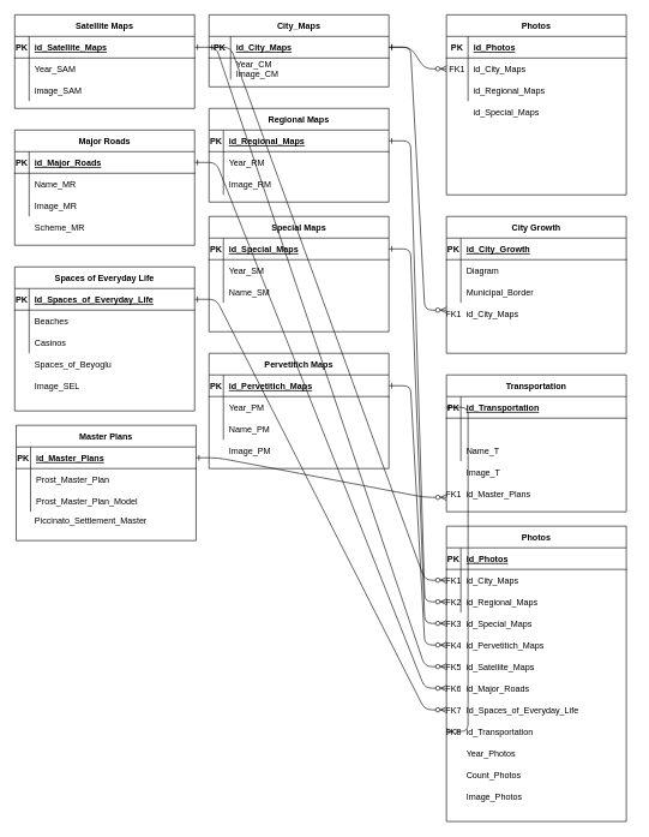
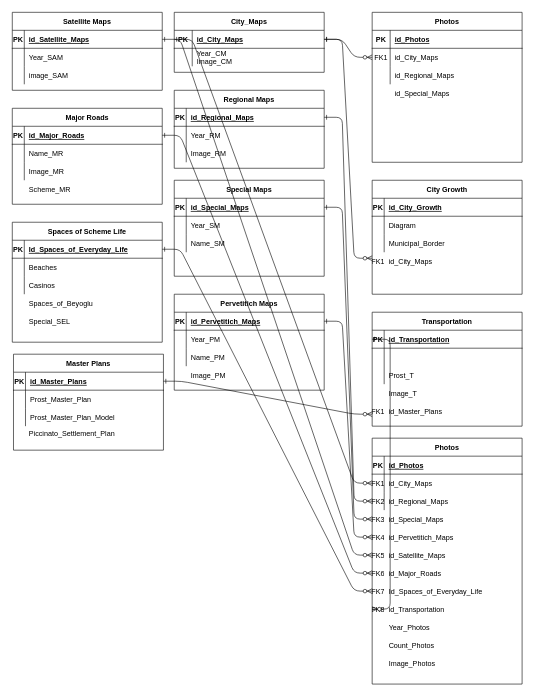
- <mxCell id="94" value="Spaces of Everyday Life" style="shape=table;startSize=30;container=1;collapsible=1;childLayout=tableLayout;fixedRows=1;rowLines=0;fontStyle=1;align=center;resizeLast=1;" vertex="1" parent="93"><mxGeometry width="250" height="200" as="geometry" /></mxCell>
+ <mxCell id="94" value="Spaces of Scheme Life" style="shape=table;startSize=30;container=1;collapsible=1;childLayout=tableLayout;fixedRows=1;rowLines=0;fontStyle=1;align=center;resizeLast=1;" vertex="1" parent="93"><mxGeometry width="250" height="200" as="geometry" /></mxCell>
- <mxCell id="105" value="Image_SEL" style="shape=partialRectangle;overflow=hidden;connectable=0;fillColor=none;top=0;left=0;bottom=0;right=0;align=left;spacingLeft=6;" vertex="1" parent="93"><mxGeometry x="20" y="150" width="230" height="30" as="geometry"><mxRectangle width="230" height="30" as="alternateBounds" /></mxGeometry></mxCell>
+ <mxCell id="105" value="Special_SEL" style="shape=partialRectangle;overflow=hidden;connectable=0;fillColor=none;top=0;left=0;bottom=0;right=0;align=left;spacingLeft=6;" vertex="1" parent="93"><mxGeometry x="20" y="150" width="230" height="30" as="geometry"><mxRectangle width="230" height="30" as="alternateBounds" /></mxGeometry></mxCell>
- <mxCell id="39" value="Name_T" style="shape=partialRectangle;overflow=hidden;connectable=0;fillColor=none;top=0;left=0;bottom=0;right=0;align=left;spacingLeft=6;" vertex="1" parent="37"><mxGeometry x="20" width="230" height="30" as="geometry"><mxRectangle width="230" height="30" as="alternateBounds" /></mxGeometry></mxCell>
+ <mxCell id="39" value="Prost_T" style="shape=partialRectangle;overflow=hidden;connectable=0;fillColor=none;top=0;left=0;bottom=0;right=0;align=left;spacingLeft=6;" vertex="1" parent="37"><mxGeometry x="20" width="230" height="30" as="geometry"><mxRectangle width="230" height="30" as="alternateBounds" /></mxGeometry></mxCell>
- <mxCell id="130" value="Piccinato_Settlement_Master" style="shape=partialRectangle;overflow=hidden;connectable=0;fillColor=none;top=0;left=0;bottom=0;right=0;align=left;spacingLeft=6;" vertex="1" parent="118"><mxGeometry x="20" y="120.003" width="230" height="25.263" as="geometry"><mxRectangle width="230" height="30" as="alternateBounds" /></mxGeometry></mxCell>
+ <mxCell id="130" value="Piccinato_Settlement_Plan" style="shape=partialRectangle;overflow=hidden;connectable=0;fillColor=none;top=0;left=0;bottom=0;right=0;align=left;spacingLeft=6;" vertex="1" parent="118"><mxGeometry x="20" y="120.003" width="230" height="25.263" as="geometry"><mxRectangle width="230" height="30" as="alternateBounds" /></mxGeometry></mxCell>
